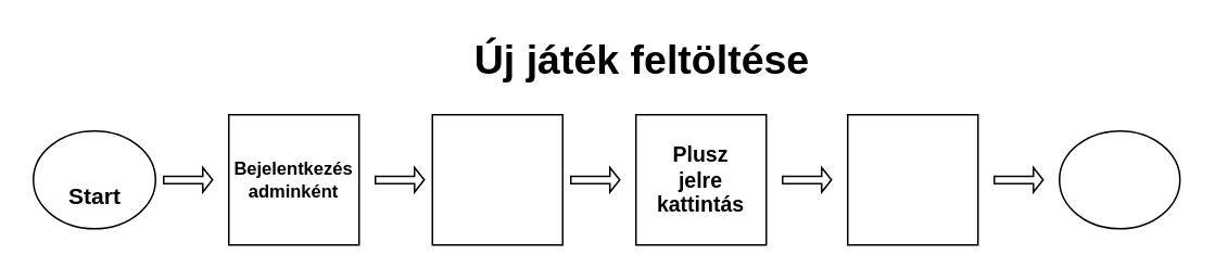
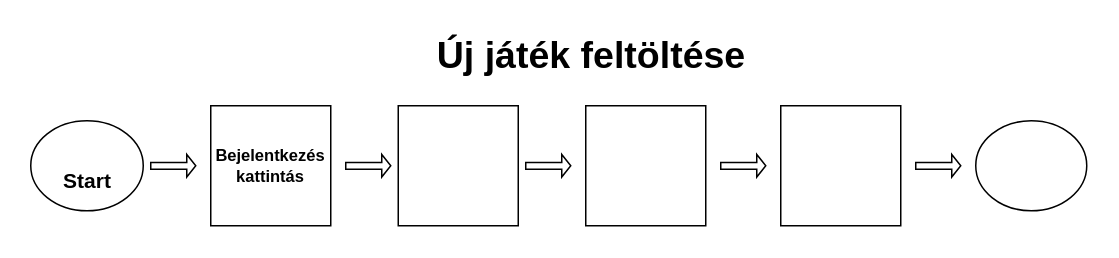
- <mxCell id="13" value="Bejelentkezés&lt;br style=&quot;font-size: 11px;&quot;&gt;adminként" style="text;html=1;strokeColor=none;fillColor=none;align=center;verticalAlign=middle;whiteSpace=wrap;rounded=0;fontStyle=1;fontSize=11;" vertex="1" parent="1"><mxGeometry x="150" y="95" width="60" height="30" as="geometry" /></mxCell>
+ <mxCell id="13" value="Bejelentkezés&lt;br style=&quot;font-size: 11px;&quot;&gt;kattintás" style="text;html=1;strokeColor=none;fillColor=none;align=center;verticalAlign=middle;whiteSpace=wrap;rounded=0;fontStyle=1;fontSize=11;" vertex="1" parent="1"><mxGeometry x="150" y="95" width="60" height="30" as="geometry" /></mxCell>
- <mxCell id="8" value="Plusz jelre kattintás" style="text;html=1;strokeColor=none;fillColor=none;align=center;verticalAlign=middle;whiteSpace=wrap;rounded=0;fontStyle=1;fontSize=13;" vertex="1" parent="6"><mxGeometry x="10" y="25" width="60" height="30" as="geometry" /></mxCell>
